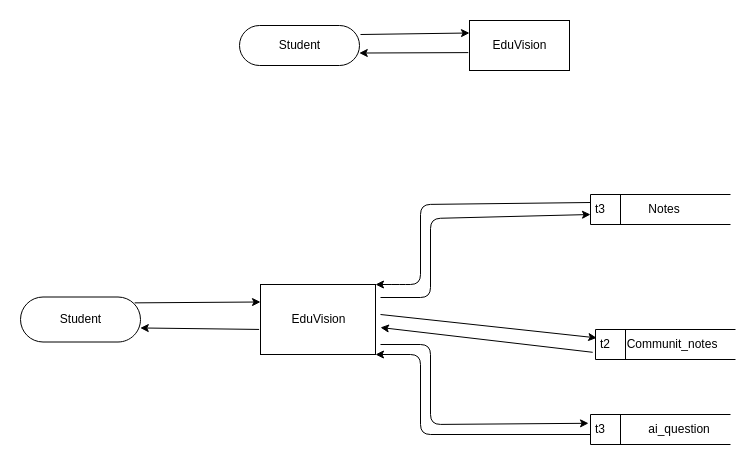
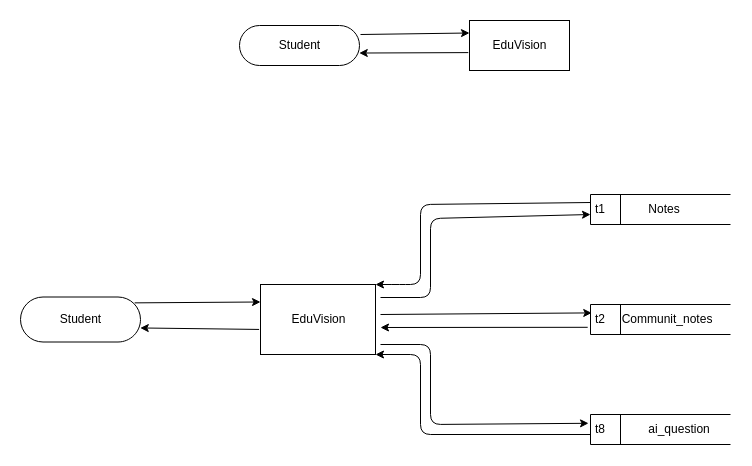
- <mxCell id="14" value="t3&lt;span style=&quot;white-space: pre;&quot;&gt;&#09;&lt;/span&gt;&lt;span style=&quot;white-space: pre;&quot;&gt;&#09;&lt;/span&gt;Notes" style="html=1;dashed=0;whitespace=wrap;shape=mxgraph.dfd.dataStoreID;align=left;spacingLeft=3;points=[[0,0],[0.5,0],[1,0],[0,0.5],[1,0.5],[0,1],[0.5,1],[1,1]];" vertex="1" parent="1"><mxGeometry x="590" y="194" width="140" height="30" as="geometry" /></mxCell>
+ <mxCell id="14" value="t1&lt;span style=&quot;white-space: pre;&quot;&gt;&#09;&lt;/span&gt;&lt;span style=&quot;white-space: pre;&quot;&gt;&#09;&lt;/span&gt;Notes" style="html=1;dashed=0;whitespace=wrap;shape=mxgraph.dfd.dataStoreID;align=left;spacingLeft=3;points=[[0,0],[0.5,0],[1,0],[0,0.5],[1,0.5],[0,1],[0.5,1],[1,1]];" vertex="1" parent="1"><mxGeometry x="590" y="194" width="140" height="30" as="geometry" /></mxCell>
- <mxCell id="11" value="t2&lt;span style=&quot;white-space: pre;&quot;&gt;&#09;&lt;/span&gt;Communit_notes" style="html=1;dashed=0;whitespace=wrap;shape=mxgraph.dfd.dataStoreID;align=left;spacingLeft=3;points=[[0,0],[0.5,0],[1,0],[0,0.5],[1,0.5],[0,1],[0.5,1],[1,1]];" parent="1" vertex="1"><mxGeometry x="595" y="329" width="140" height="30" as="geometry" /></mxCell>
+ <mxCell id="11" value="t2&lt;span style=&quot;white-space: pre;&quot;&gt;&#09;&lt;/span&gt;Communit_notes" style="html=1;dashed=0;whitespace=wrap;shape=mxgraph.dfd.dataStoreID;align=left;spacingLeft=3;points=[[0,0],[0.5,0],[1,0],[0,0.5],[1,0.5],[0,1],[0.5,1],[1,1]];" parent="1" vertex="1"><mxGeometry x="590" y="304" width="140" height="30" as="geometry" /></mxCell>
- <mxCell id="10" value="t3&lt;span style=&quot;white-space: pre;&quot;&gt;&#09;&lt;span style=&quot;white-space: pre;&quot;&gt;&#09;&lt;/span&gt;&lt;/span&gt;ai_question" style="html=1;dashed=0;whitespace=wrap;shape=mxgraph.dfd.dataStoreID;align=left;spacingLeft=3;points=[[0,0],[0.5,0],[1,0],[0,0.5],[1,0.5],[0,1],[0.5,1],[1,1]];" parent="1" vertex="1"><mxGeometry x="590" y="414" width="140" height="30" as="geometry" /></mxCell>
+ <mxCell id="10" value="t8&lt;span style=&quot;white-space: pre;&quot;&gt;&#09;&lt;span style=&quot;white-space: pre;&quot;&gt;&#09;&lt;/span&gt;&lt;/span&gt;ai_question" style="html=1;dashed=0;whitespace=wrap;shape=mxgraph.dfd.dataStoreID;align=left;spacingLeft=3;points=[[0,0],[0.5,0],[1,0],[0,0.5],[1,0.5],[0,1],[0.5,1],[1,1]];" parent="1" vertex="1"><mxGeometry x="590" y="414" width="140" height="30" as="geometry" /></mxCell>
